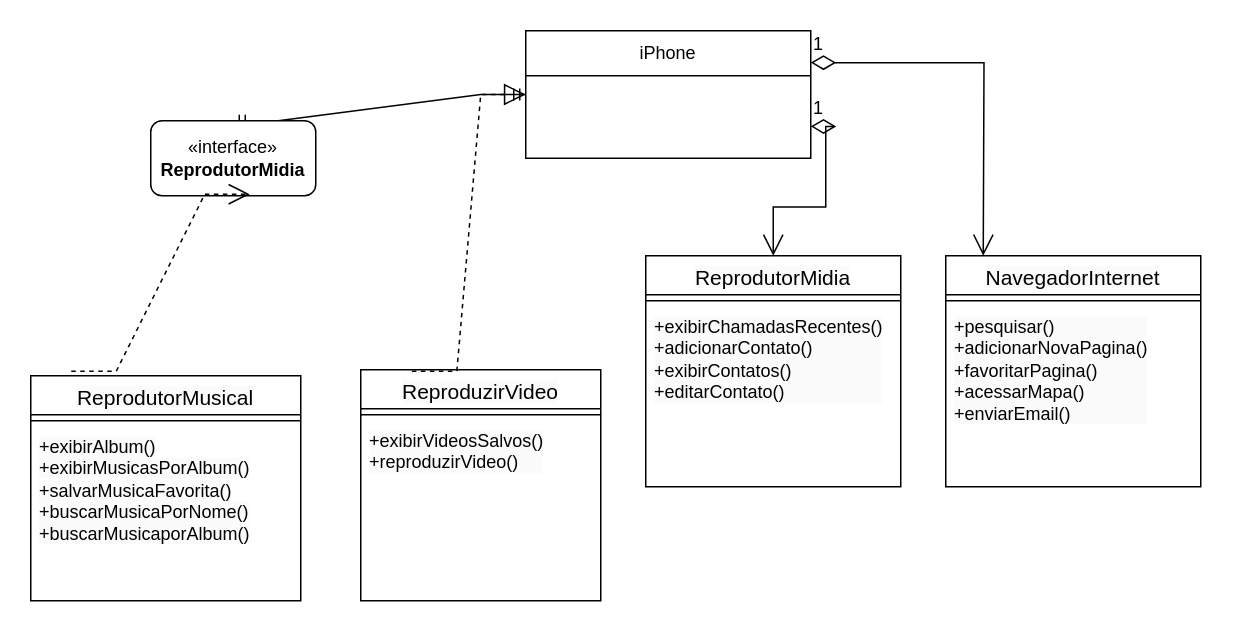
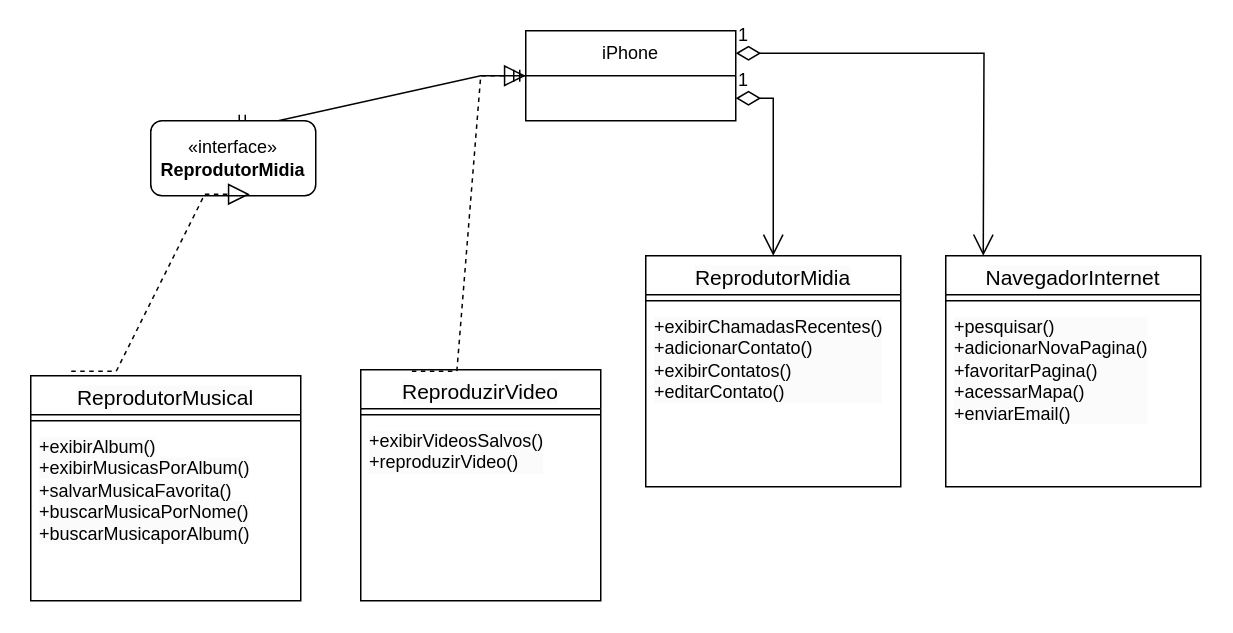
- <mxCell id="2" value="iPhone" style="swimlane;fontStyle=0;childLayout=stackLayout;horizontal=1;startSize=30;horizontalStack=0;resizeParent=1;resizeParentMax=0;resizeLast=0;collapsible=1;marginBottom=0;whiteSpace=wrap;html=1;" vertex="1" parent="1"><mxGeometry x="350" y="20" width="190" height="85" as="geometry" /></mxCell>
+ <mxCell id="2" value="iPhone" style="swimlane;fontStyle=0;childLayout=stackLayout;horizontal=1;startSize=30;horizontalStack=0;resizeParent=1;resizeParentMax=0;resizeLast=0;collapsible=1;marginBottom=0;whiteSpace=wrap;html=1;" vertex="1" parent="1"><mxGeometry x="350" y="20" width="140" height="60" as="geometry" /></mxCell>
- <mxCell id="17" value="" style="endArrow=open;dashed=1;endFill=0;endSize=12;html=1;rounded=0;strokeColor=default;align=center;verticalAlign=middle;fontFamily=Helvetica;fontSize=12;fontColor=default;labelBackgroundColor=default;edgeStyle=entityRelationEdgeStyle;entryX=0.6;entryY=0.98;entryDx=0;entryDy=0;entryPerimeter=0;exitX=0.15;exitY=-0.02;exitDx=0;exitDy=0;exitPerimeter=0;" edge="1" parent="1" source="5" target="4"><mxGeometry width="160" relative="1" as="geometry"><mxPoint x="30" y="190" as="sourcePoint" /><mxPoint x="190" y="190" as="targetPoint" /></mxGeometry></mxCell>
+ <mxCell id="17" value="" style="endArrow=block;dashed=1;endFill=0;endSize=12;html=1;rounded=0;strokeColor=default;align=center;verticalAlign=middle;fontFamily=Helvetica;fontSize=12;fontColor=default;labelBackgroundColor=default;edgeStyle=entityRelationEdgeStyle;entryX=0.6;entryY=0.98;entryDx=0;entryDy=0;entryPerimeter=0;exitX=0.15;exitY=-0.02;exitDx=0;exitDy=0;exitPerimeter=0;" edge="1" parent="1" source="5" target="4"><mxGeometry width="160" relative="1" as="geometry"><mxPoint x="30" y="190" as="sourcePoint" /><mxPoint x="190" y="190" as="targetPoint" /></mxGeometry></mxCell>
